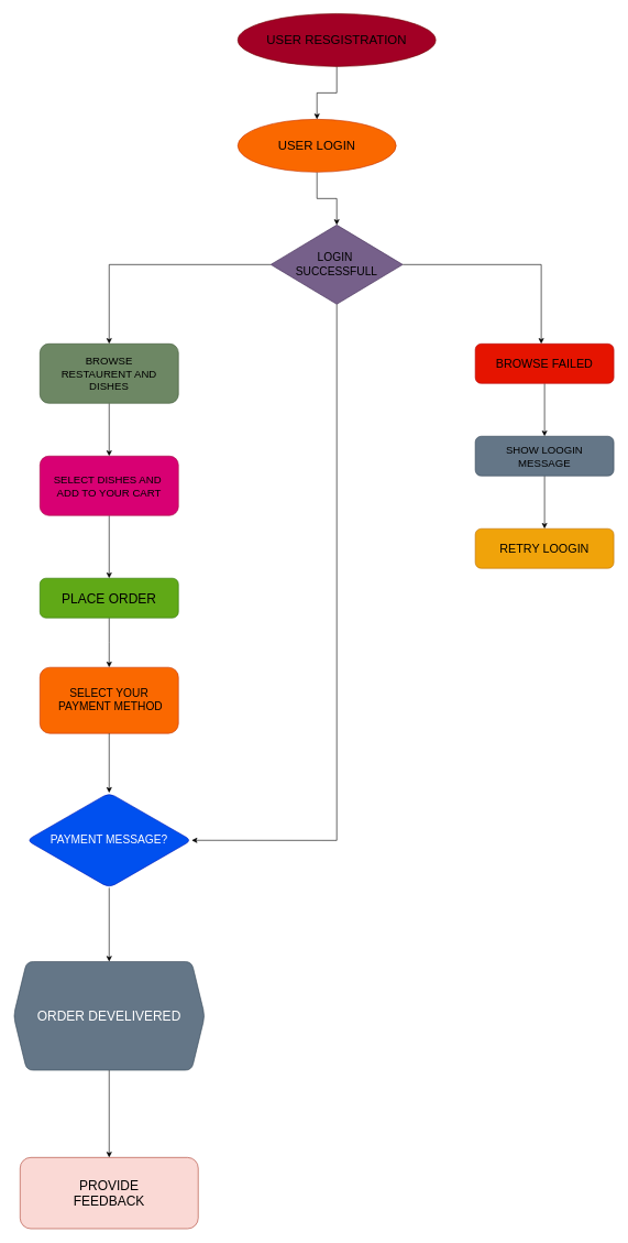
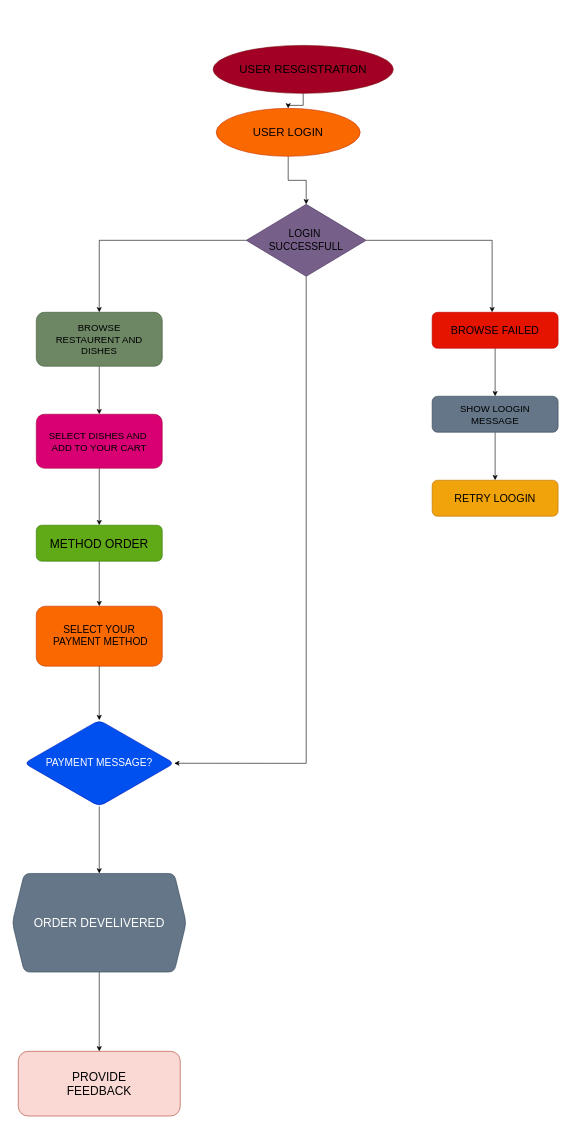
- <mxCell id="3" value="&lt;font style=&quot;font-size: 19px; color: light-dark(rgb(0, 0, 0), rgb(0, 0, 0));&quot;&gt;USER RESGISTRATION&lt;/font&gt;" style="ellipse;whiteSpace=wrap;html=1;fillColor=#a20025;fontColor=#ffffff;strokeColor=#6F0000;" vertex="1" parent="1"><mxGeometry x="360" y="20" width="300" height="80" as="geometry" /></mxCell>
+ <mxCell id="3" value="&lt;font style=&quot;font-size: 19px; color: light-dark(rgb(0, 0, 0), rgb(0, 0, 0));&quot;&gt;USER RESGISTRATION&lt;/font&gt;" style="ellipse;whiteSpace=wrap;html=1;fillColor=#a20025;fontColor=#ffffff;strokeColor=#6F0000;" vertex="1" parent="1"><mxGeometry x="355" y="75" width="300" height="80" as="geometry" /></mxCell>
- <mxCell id="19" value="&lt;font style=&quot;color: light-dark(rgb(0, 0, 0), rgb(255, 255, 255)); font-size: 20px;&quot;&gt;PLACE ORDER&lt;/font&gt;" style="whiteSpace=wrap;html=1;fillColor=#60a917;strokeColor=#2D7600;fontColor=#ffffff;rounded=1;" vertex="1" parent="1"><mxGeometry x="60" y="875" width="210" height="60" as="geometry" /></mxCell>
+ <mxCell id="19" value="&lt;font style=&quot;color: light-dark(rgb(0, 0, 0), rgb(255, 255, 255)); font-size: 20px;&quot;&gt;METHOD ORDER&lt;/font&gt;" style="whiteSpace=wrap;html=1;fillColor=#60a917;strokeColor=#2D7600;fontColor=#ffffff;rounded=1;" vertex="1" parent="1"><mxGeometry x="60" y="875" width="210" height="60" as="geometry" /></mxCell>
